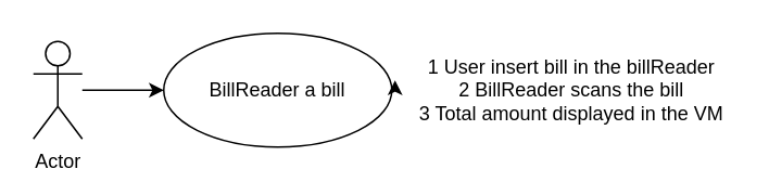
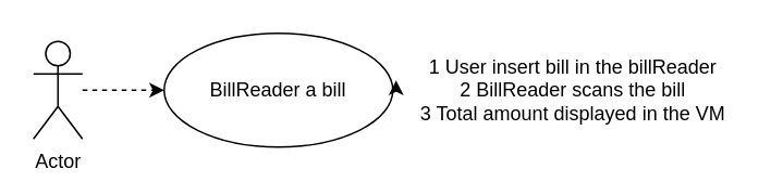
- <mxCell id="2" style="edgeStyle=orthogonalEdgeStyle;rounded=0;orthogonalLoop=1;jettySize=auto;html=1;entryX=0;entryY=0.5;entryDx=0;entryDy=0;" edge="1" parent="1" source="3" target="4"><mxGeometry relative="1" as="geometry"><mxPoint x="90" y="55" as="targetPoint" /></mxGeometry></mxCell>
+ <mxCell id="2" style="edgeStyle=orthogonalEdgeStyle;rounded=0;orthogonalLoop=1;jettySize=auto;html=1;entryX=0;entryY=0.5;entryDx=0;entryDy=0;dashed=1;" edge="1" parent="1" source="3" target="4"><mxGeometry relative="1" as="geometry"><mxPoint x="90" y="55" as="targetPoint" /></mxGeometry></mxCell>
